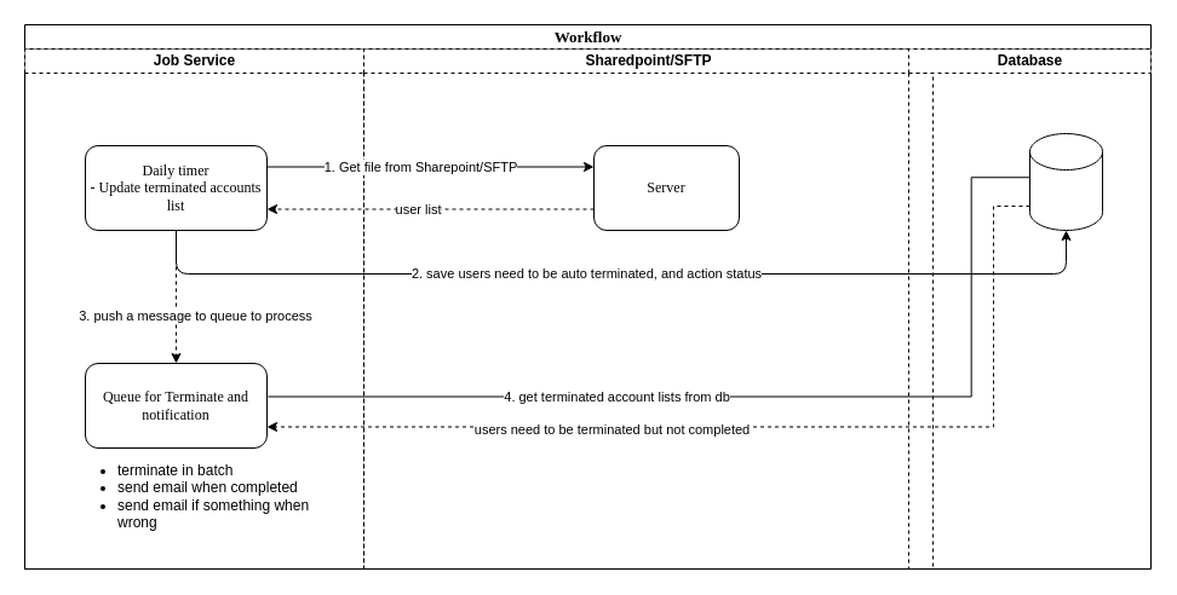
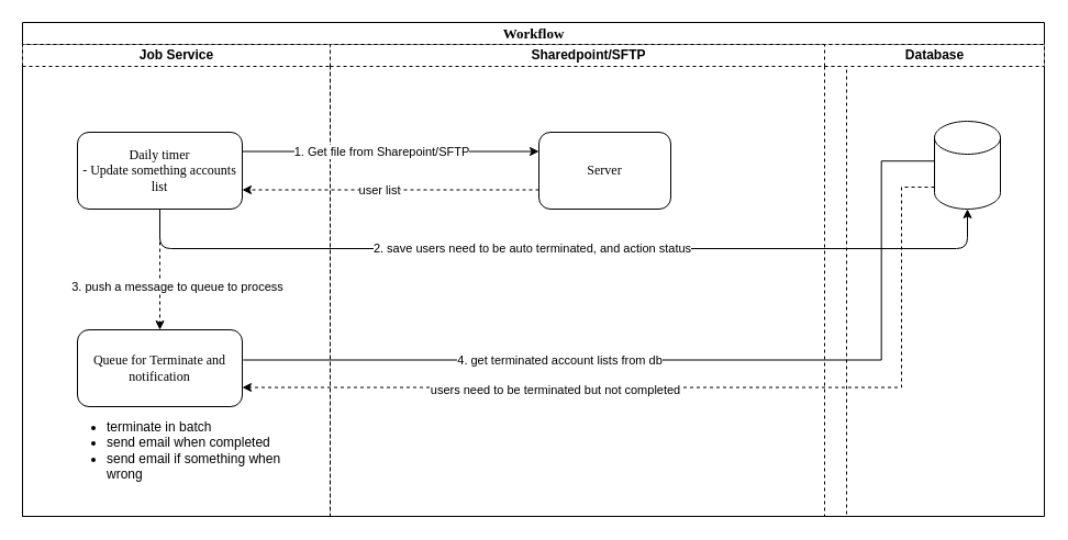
- <mxCell id="4" value="&lt;font style=&quot;font-size: 12px;&quot;&gt;Daily timer&lt;/font&gt;&lt;div&gt;&lt;span style=&quot;font-size: 12px;&quot;&gt;- Update terminated accounts list&lt;/span&gt;&lt;/div&gt;" style="rounded=1;whiteSpace=wrap;html=1;shadow=0;labelBackgroundColor=none;strokeWidth=1;fontFamily=Verdana;fontSize=8;align=center;" parent="3" vertex="1"><mxGeometry x="50" y="80" width="150" height="70" as="geometry" /></mxCell>
+ <mxCell id="4" value="&lt;font style=&quot;font-size: 12px;&quot;&gt;Daily timer&lt;/font&gt;&lt;div&gt;&lt;span style=&quot;font-size: 12px;&quot;&gt;- Update something accounts list&lt;/span&gt;&lt;/div&gt;" style="rounded=1;whiteSpace=wrap;html=1;shadow=0;labelBackgroundColor=none;strokeWidth=1;fontFamily=Verdana;fontSize=8;align=center;" parent="3" vertex="1"><mxGeometry x="50" y="80" width="150" height="70" as="geometry" /></mxCell>
